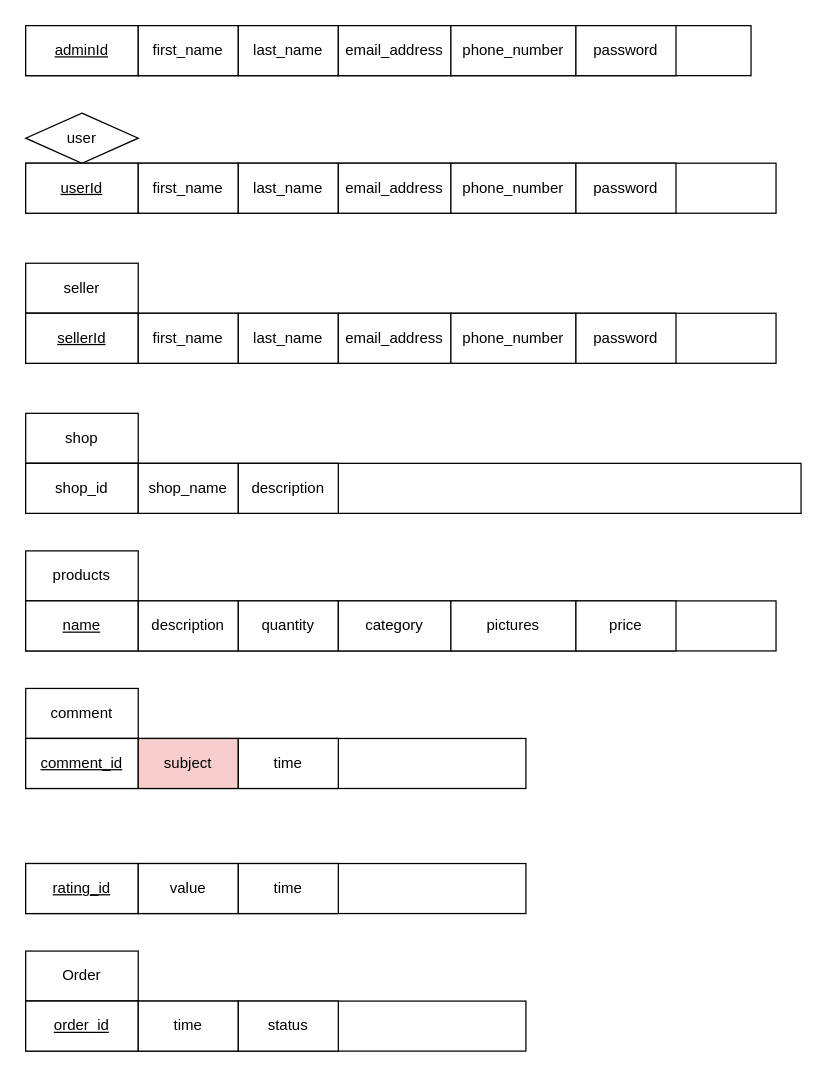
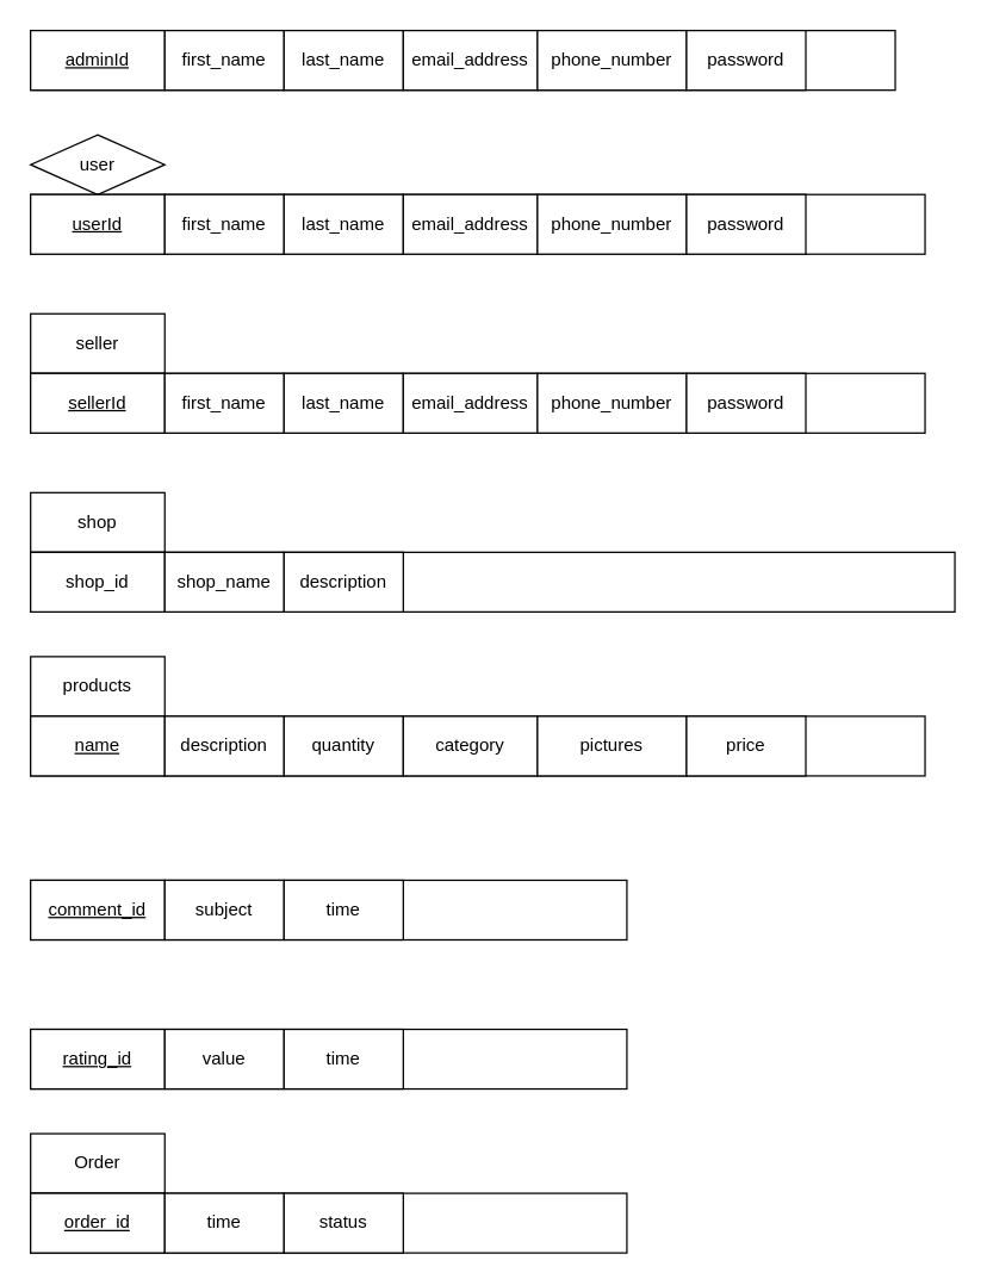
- <mxCell id="38" value="comment" style="rounded=0;whiteSpace=wrap;html=1;" vertex="1" parent="1"><mxGeometry x="20" y="550" width="90" height="40" as="geometry" /></mxCell>
- <mxCell id="41" value="subject" style="rounded=0;whiteSpace=wrap;html=1;fillColor=#f8cecc;" vertex="1" parent="1"><mxGeometry x="110" y="590" width="80" height="40" as="geometry" /></mxCell>
+ <mxCell id="41" value="subject" style="rounded=0;whiteSpace=wrap;html=1;" vertex="1" parent="1"><mxGeometry x="110" y="590" width="80" height="40" as="geometry" /></mxCell>
